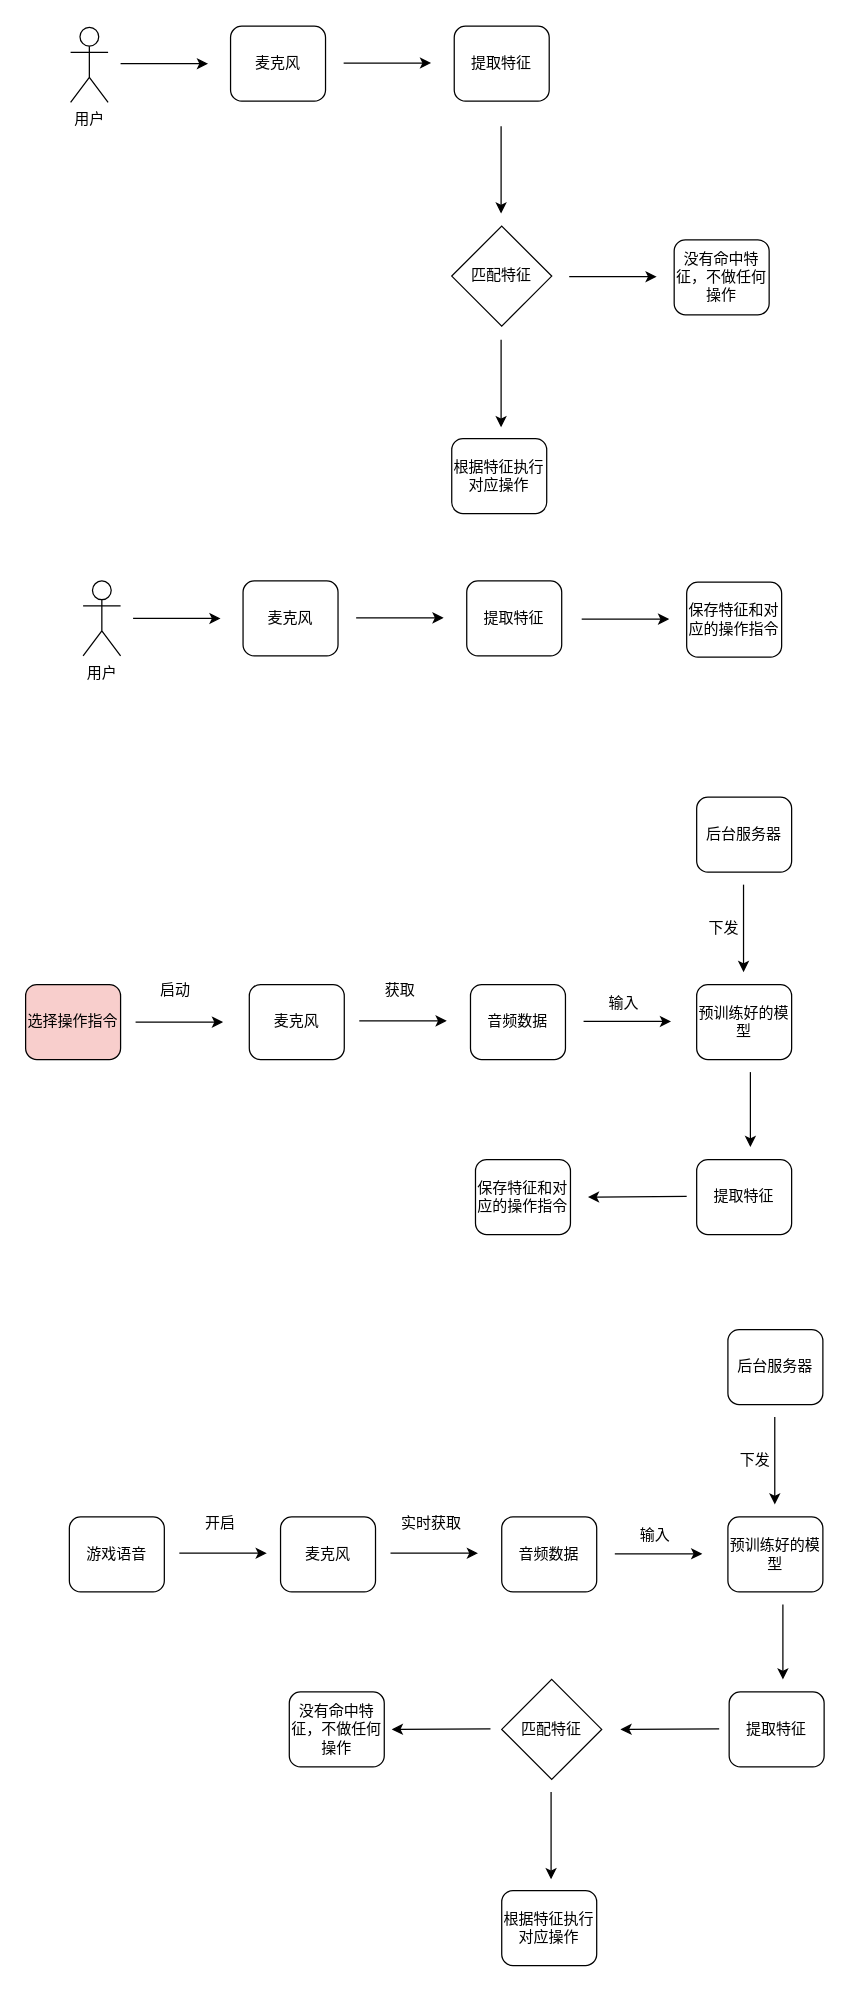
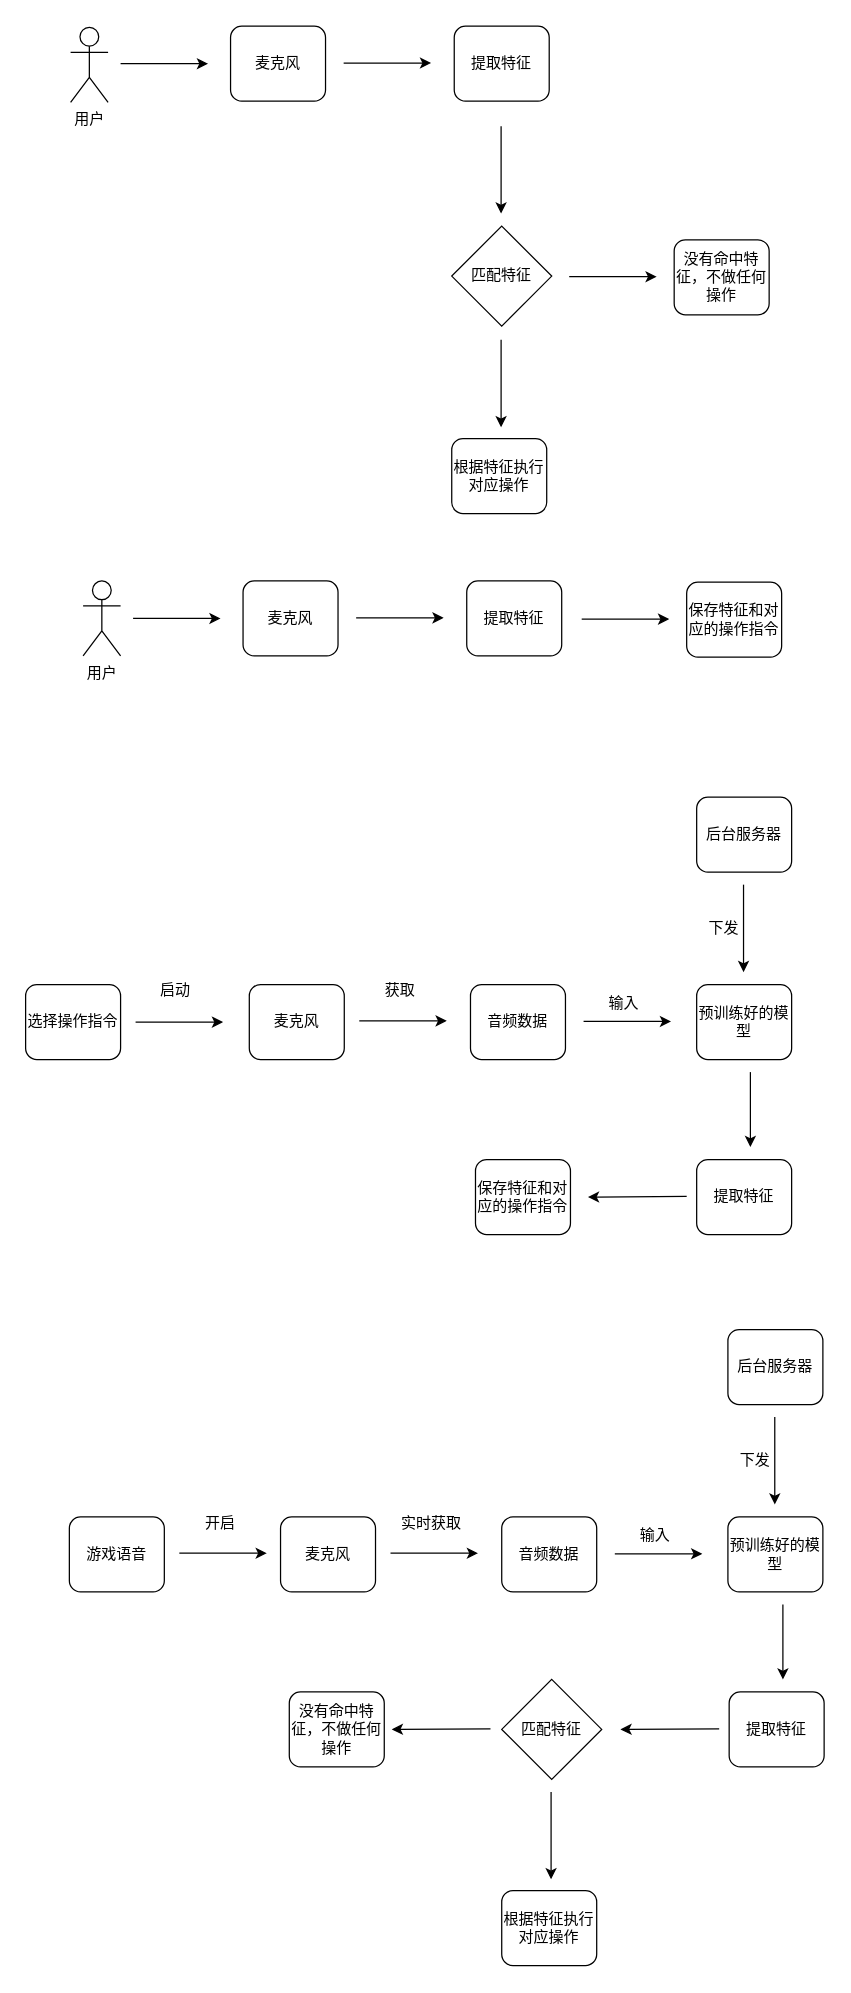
- <mxCell id="29" value="选择操作指令" style="rounded=1;whiteSpace=wrap;html=1;fillColor=#f8cecc;" vertex="1" parent="1"><mxGeometry x="20" y="787" width="76" height="60" as="geometry" /></mxCell>
+ <mxCell id="29" value="选择操作指令" style="rounded=1;whiteSpace=wrap;html=1;" vertex="1" parent="1"><mxGeometry x="20" y="787" width="76" height="60" as="geometry" /></mxCell>
